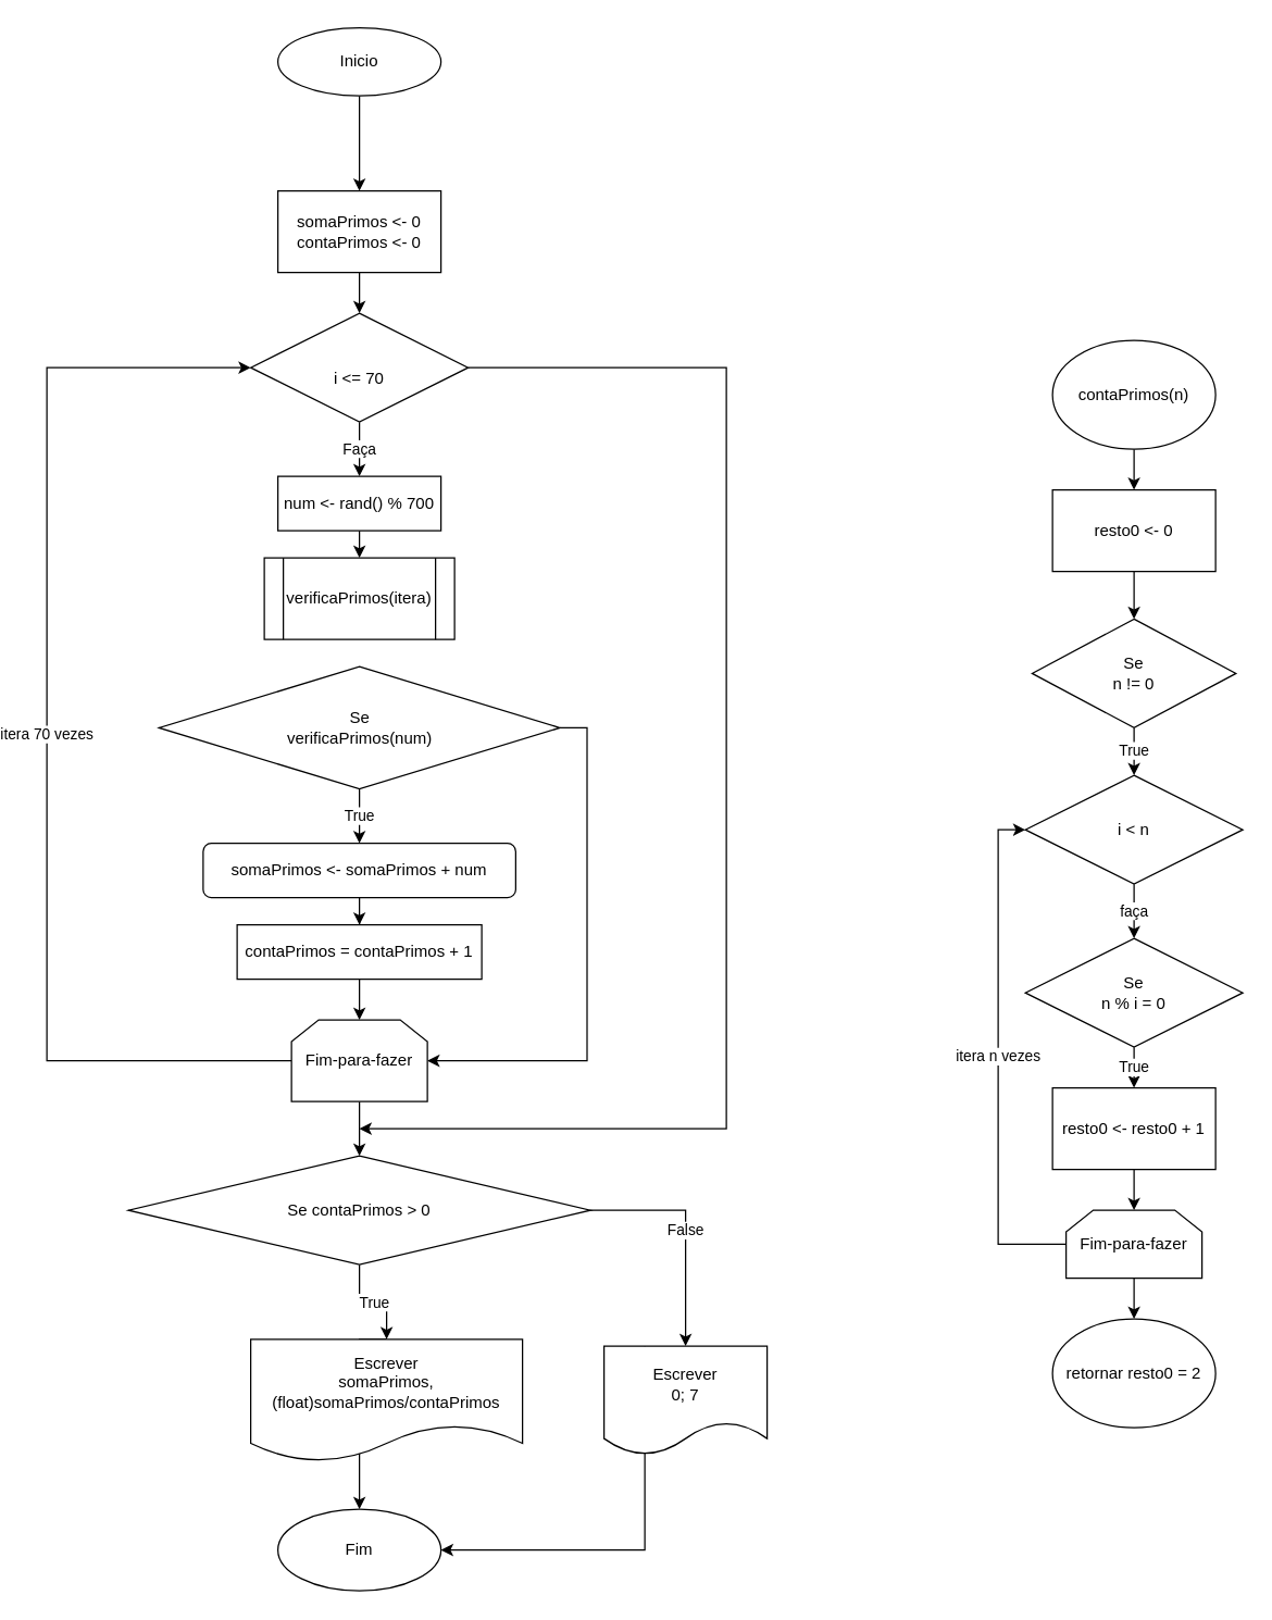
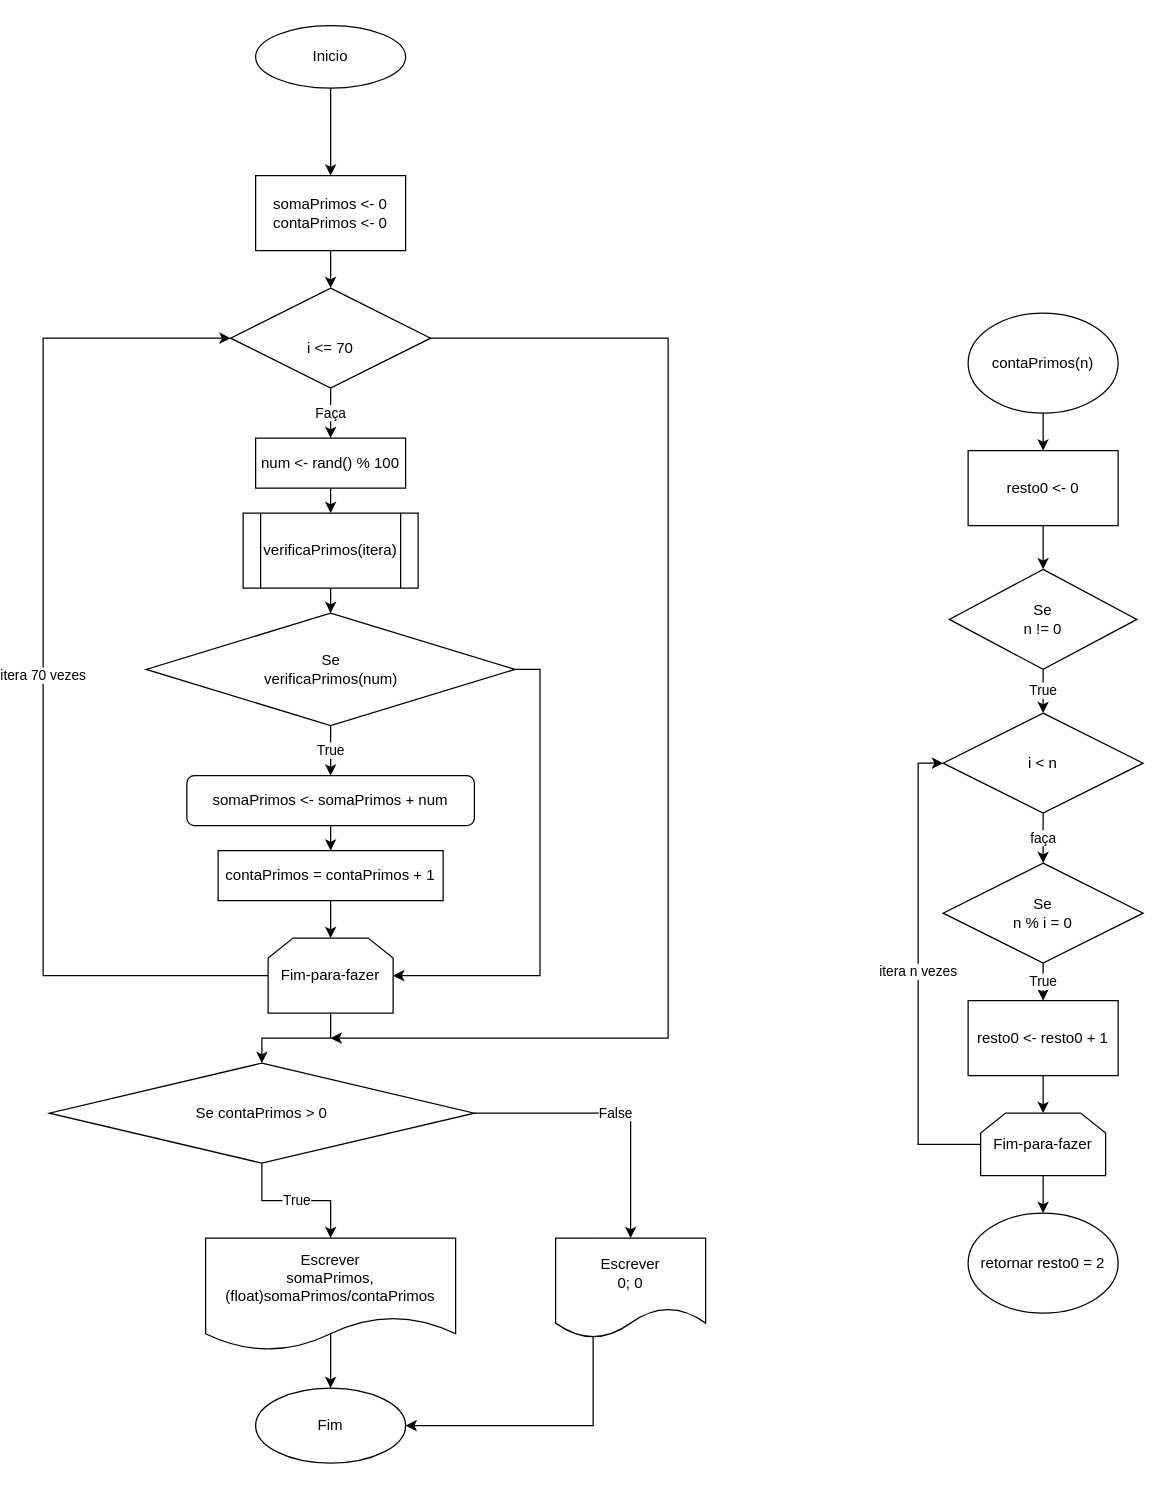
- <mxCell id="8" value="num &amp;lt;- rand() % 700" style="whiteSpace=wrap;html=1;" parent="1" vertex="1"><mxGeometry x="190" y="350" width="120" height="40" as="geometry" /></mxCell>
+ <mxCell id="8" value="num &amp;lt;- rand() % 100" style="whiteSpace=wrap;html=1;" parent="1" vertex="1"><mxGeometry x="190" y="350" width="120" height="40" as="geometry" /></mxCell>
+ <mxCell id="29" style="edgeStyle=orthogonalEdgeStyle;rounded=0;orthogonalLoop=1;jettySize=auto;html=1;exitX=0.5;exitY=1;exitDx=0;exitDy=0;entryX=0.5;entryY=0;entryDx=0;entryDy=0;" parent="1" source="30" target="11" edge="1"><mxGeometry relative="1" as="geometry" /></mxCell>
- <mxCell id="26" value="Se contaPrimos &amp;gt; 0" style="rhombus;whiteSpace=wrap;html=1;" parent="1" vertex="1"><mxGeometry x="80" y="850" width="340" height="80" as="geometry" /></mxCell>
+ <mxCell id="26" value="Se contaPrimos &amp;gt; 0" style="rhombus;whiteSpace=wrap;html=1;" parent="1" vertex="1"><mxGeometry x="25" y="850" width="340" height="80" as="geometry" /></mxCell>
- <mxCell id="28" value="Escrever&lt;br&gt;0; 7" style="shape=document;whiteSpace=wrap;html=1;boundedLbl=1;" parent="1" vertex="1"><mxGeometry x="430" y="990" width="120" height="80" as="geometry" /></mxCell>
+ <mxCell id="28" value="Escrever&lt;br&gt;0; 0" style="shape=document;whiteSpace=wrap;html=1;boundedLbl=1;" parent="1" vertex="1"><mxGeometry x="430" y="990" width="120" height="80" as="geometry" /></mxCell>
- <mxCell id="20" value="Escrever&lt;br&gt;somaPrimos,&lt;br&gt;(float)somaPrimos/contaPrimos" style="shape=document;whiteSpace=wrap;html=1;boundedLbl=1;" parent="1" vertex="1"><mxGeometry x="170" y="985" width="200" height="90" as="geometry" /></mxCell>
+ <mxCell id="20" value="Escrever&lt;br&gt;somaPrimos,&lt;br&gt;(float)somaPrimos/contaPrimos" style="shape=document;whiteSpace=wrap;html=1;boundedLbl=1;" parent="1" vertex="1"><mxGeometry x="150" y="990" width="200" height="90" as="geometry" /></mxCell>
